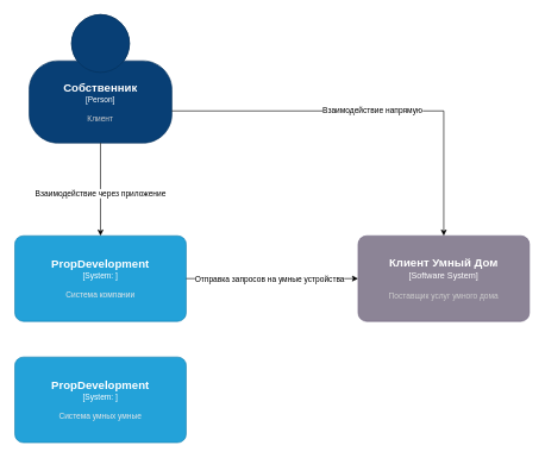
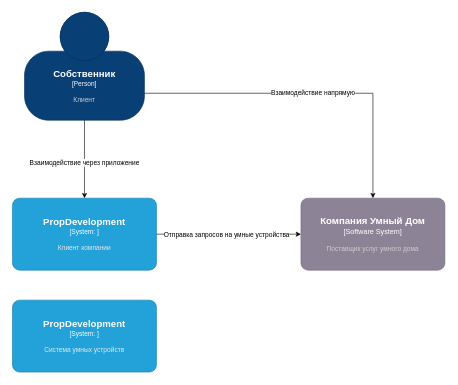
- <mxCell id="3" value="&lt;font style=&quot;font-size: 16px&quot;&gt;&lt;b&gt;PropDevelopment&lt;/b&gt;&lt;/font&gt;&lt;div&gt;[System: ]&lt;/div&gt;&lt;br&gt;&lt;div&gt;&lt;font style=&quot;font-size: 11px&quot;&gt;&lt;font color=&quot;#E6E6E6&quot;&gt;Система компании&lt;/font&gt;&lt;/div&gt;" style="rounded=1;whiteSpace=wrap;html=1;fontSize=11;labelBackgroundColor=none;fillColor=#23A2D9;fontColor=#ffffff;align=center;arcSize=10;strokeColor=#0E7DAD;metaEdit=1;resizable=0;points=[[0.25,0,0],[0.5,0,0],[0.75,0,0],[1,0.25,0],[1,0.5,0],[1,0.75,0],[0.75,1,0],[0.5,1,0],[0.25,1,0],[0,0.75,0],[0,0.5,0],[0,0.25,0]];" vertex="1" parent="1"><mxGeometry x="20" y="330" width="240" height="120" as="geometry" /></mxCell>
+ <mxCell id="3" value="&lt;font style=&quot;font-size: 16px&quot;&gt;&lt;b&gt;PropDevelopment&lt;/b&gt;&lt;/font&gt;&lt;div&gt;[System: ]&lt;/div&gt;&lt;br&gt;&lt;div&gt;&lt;font style=&quot;font-size: 11px&quot;&gt;&lt;font color=&quot;#E6E6E6&quot;&gt;Клиент компании&lt;/font&gt;&lt;/div&gt;" style="rounded=1;whiteSpace=wrap;html=1;fontSize=11;labelBackgroundColor=none;fillColor=#23A2D9;fontColor=#ffffff;align=center;arcSize=10;strokeColor=#0E7DAD;metaEdit=1;resizable=0;points=[[0.25,0,0],[0.5,0,0],[0.75,0,0],[1,0.25,0],[1,0.5,0],[1,0.75,0],[0.75,1,0],[0.5,1,0],[0.25,1,0],[0,0.75,0],[0,0.5,0],[0,0.25,0]];" vertex="1" parent="1"><mxGeometry x="20" y="330" width="240" height="120" as="geometry" /></mxCell>
- <mxCell id="4" value="&lt;font style=&quot;font-size: 16px&quot;&gt;&lt;b&gt;Клиент Умный Дом&lt;/b&gt;&lt;/font&gt;&lt;div&gt;[Software System]&lt;/div&gt;&lt;br&gt;&lt;div&gt;&lt;font style=&quot;font-size: 11px&quot;&gt;&lt;font color=&quot;#cccccc&quot;&gt;Поставщик услуг умного дома&lt;/font&gt;&lt;/div&gt;" style="rounded=1;whiteSpace=wrap;html=1;labelBackgroundColor=none;fillColor=#8C8496;fontColor=#ffffff;align=center;arcSize=10;strokeColor=#736782;metaEdit=1;resizable=0;points=[[0.25,0,0],[0.5,0,0],[0.75,0,0],[1,0.25,0],[1,0.5,0],[1,0.75,0],[0.75,1,0],[0.5,1,0],[0.25,1,0],[0,0.75,0],[0,0.5,0],[0,0.25,0]];" vertex="1" parent="1"><mxGeometry x="501" y="330" width="240" height="120" as="geometry" /></mxCell>
+ <mxCell id="4" value="&lt;font style=&quot;font-size: 16px&quot;&gt;&lt;b&gt;Компания Умный Дом&lt;/b&gt;&lt;/font&gt;&lt;div&gt;[Software System]&lt;/div&gt;&lt;br&gt;&lt;div&gt;&lt;font style=&quot;font-size: 11px&quot;&gt;&lt;font color=&quot;#cccccc&quot;&gt;Поставщик услуг умного дома&lt;/font&gt;&lt;/div&gt;" style="rounded=1;whiteSpace=wrap;html=1;labelBackgroundColor=none;fillColor=#8C8496;fontColor=#ffffff;align=center;arcSize=10;strokeColor=#736782;metaEdit=1;resizable=0;points=[[0.25,0,0],[0.5,0,0],[0.75,0,0],[1,0.25,0],[1,0.5,0],[1,0.75,0],[0.75,1,0],[0.5,1,0],[0.25,1,0],[0,0.75,0],[0,0.5,0],[0,0.25,0]];" vertex="1" parent="1"><mxGeometry x="501" y="330" width="240" height="120" as="geometry" /></mxCell>
- <mxCell id="9" value="&lt;font style=&quot;font-size: 16px&quot;&gt;&lt;b&gt;PropDevelopment&lt;/b&gt;&lt;/font&gt;&lt;div&gt;[System: ]&lt;/div&gt;&lt;br&gt;&lt;div&gt;&lt;font style=&quot;font-size: 11px&quot;&gt;&lt;font color=&quot;#E6E6E6&quot;&gt;Система умных умные&lt;/font&gt;&lt;/div&gt;" style="rounded=1;whiteSpace=wrap;html=1;fontSize=11;labelBackgroundColor=none;fillColor=#23A2D9;fontColor=#ffffff;align=center;arcSize=10;strokeColor=#0E7DAD;metaEdit=1;resizable=0;points=[[0.25,0,0],[0.5,0,0],[0.75,0,0],[1,0.25,0],[1,0.5,0],[1,0.75,0],[0.75,1,0],[0.5,1,0],[0.25,1,0],[0,0.75,0],[0,0.5,0],[0,0.25,0]];" vertex="1" parent="1"><mxGeometry x="20" y="500" width="240" height="120" as="geometry" /></mxCell>
+ <mxCell id="9" value="&lt;font style=&quot;font-size: 16px&quot;&gt;&lt;b&gt;PropDevelopment&lt;/b&gt;&lt;/font&gt;&lt;div&gt;[System: ]&lt;/div&gt;&lt;br&gt;&lt;div&gt;&lt;font style=&quot;font-size: 11px&quot;&gt;&lt;font color=&quot;#E6E6E6&quot;&gt;Система умных устройств&lt;/font&gt;&lt;/div&gt;" style="rounded=1;whiteSpace=wrap;html=1;fontSize=11;labelBackgroundColor=none;fillColor=#23A2D9;fontColor=#ffffff;align=center;arcSize=10;strokeColor=#0E7DAD;metaEdit=1;resizable=0;points=[[0.25,0,0],[0.5,0,0],[0.75,0,0],[1,0.25,0],[1,0.5,0],[1,0.75,0],[0.75,1,0],[0.5,1,0],[0.25,1,0],[0,0.75,0],[0,0.5,0],[0,0.25,0]];" vertex="1" parent="1"><mxGeometry x="20" y="500" width="240" height="120" as="geometry" /></mxCell>
